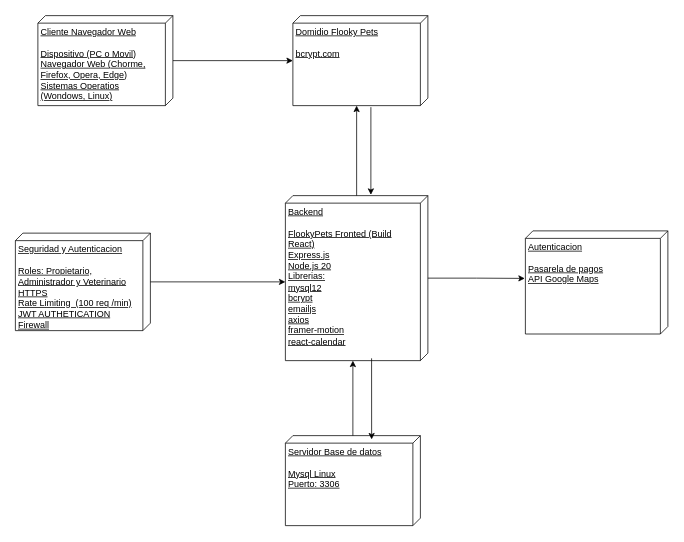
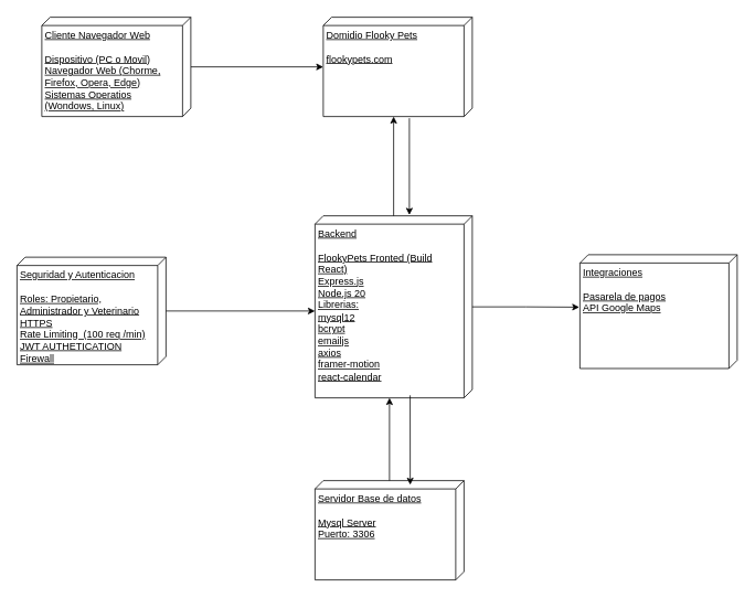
- <mxCell id="4" value="Domidio Flooky Pets&lt;div&gt;&lt;br&gt;&lt;/div&gt;&lt;div&gt;bcrypt.com&lt;/div&gt;" style="verticalAlign=top;align=left;spacingTop=8;spacingLeft=2;spacingRight=12;shape=cube;size=10;direction=south;fontStyle=4;html=1;whiteSpace=wrap;" parent="1" vertex="1"><mxGeometry x="390" y="20" width="180" height="120" as="geometry" /></mxCell>
+ <mxCell id="4" value="Domidio Flooky Pets&lt;div&gt;&lt;br&gt;&lt;/div&gt;&lt;div&gt;flookypets.com&lt;/div&gt;" style="verticalAlign=top;align=left;spacingTop=8;spacingLeft=2;spacingRight=12;shape=cube;size=10;direction=south;fontStyle=4;html=1;whiteSpace=wrap;" parent="1" vertex="1"><mxGeometry x="390" y="20" width="180" height="120" as="geometry" /></mxCell>
- <mxCell id="13" value="Autenticacion&lt;div&gt;&lt;br&gt;&lt;/div&gt;&lt;div&gt;Pasarela de pagos&lt;/div&gt;&lt;div&gt;API Google Maps&lt;/div&gt;" style="verticalAlign=top;align=left;spacingTop=8;spacingLeft=2;spacingRight=12;shape=cube;size=10;direction=south;fontStyle=4;html=1;whiteSpace=wrap;" parent="1" vertex="1"><mxGeometry x="700" y="307" width="190" height="137.5" as="geometry" /></mxCell>
+ <mxCell id="13" value="Integraciones&lt;div&gt;&lt;br&gt;&lt;/div&gt;&lt;div&gt;Pasarela de pagos&lt;/div&gt;&lt;div&gt;API Google Maps&lt;/div&gt;" style="verticalAlign=top;align=left;spacingTop=8;spacingLeft=2;spacingRight=12;shape=cube;size=10;direction=south;fontStyle=4;html=1;whiteSpace=wrap;" parent="1" vertex="1"><mxGeometry x="700" y="307" width="190" height="137.5" as="geometry" /></mxCell>
- <mxCell id="8" value="Servidor Base de datos&lt;div&gt;&lt;br&gt;&lt;/div&gt;&lt;div&gt;Mysql Linux&lt;/div&gt;&lt;div&gt;Puerto: 3306&lt;/div&gt;" style="verticalAlign=top;align=left;spacingTop=8;spacingLeft=2;spacingRight=12;shape=cube;size=10;direction=south;fontStyle=4;html=1;whiteSpace=wrap;" parent="1" vertex="1"><mxGeometry x="380" y="580" width="180" height="120" as="geometry" /></mxCell>
+ <mxCell id="8" value="Servidor Base de datos&lt;div&gt;&lt;br&gt;&lt;/div&gt;&lt;div&gt;Mysql Server&lt;/div&gt;&lt;div&gt;Puerto: 3306&lt;/div&gt;" style="verticalAlign=top;align=left;spacingTop=8;spacingLeft=2;spacingRight=12;shape=cube;size=10;direction=south;fontStyle=4;html=1;whiteSpace=wrap;" parent="1" vertex="1"><mxGeometry x="380" y="580" width="180" height="120" as="geometry" /></mxCell>
